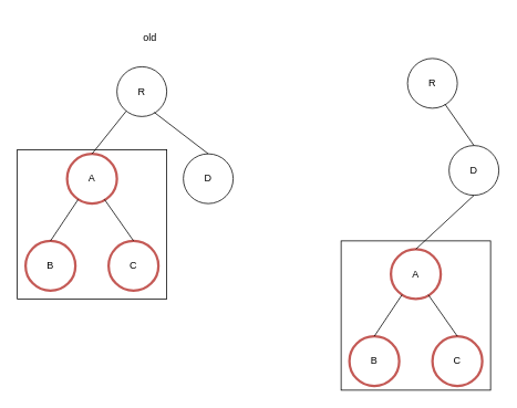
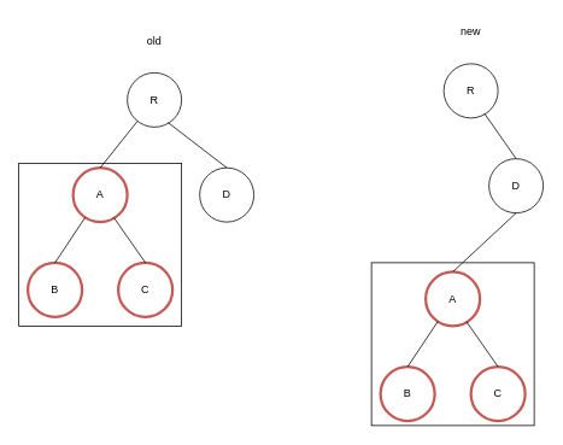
+ <mxCell id="23" value="new" style="text;html=1;align=center;verticalAlign=middle;whiteSpace=wrap;rounded=0;" vertex="1" parent="1"><mxGeometry x="490" y="20" width="60" height="30" as="geometry" /></mxCell>
- <mxCell id="22" value="old" style="text;html=1;align=center;verticalAlign=middle;whiteSpace=wrap;rounded=0;" vertex="1" parent="1"><mxGeometry x="150" y="30" width="60" height="30" as="geometry" /></mxCell>
+ <mxCell id="22" value="old" style="text;html=1;align=center;verticalAlign=middle;whiteSpace=wrap;rounded=0;" vertex="1" parent="1"><mxGeometry x="140" y="30" width="60" height="30" as="geometry" /></mxCell>
